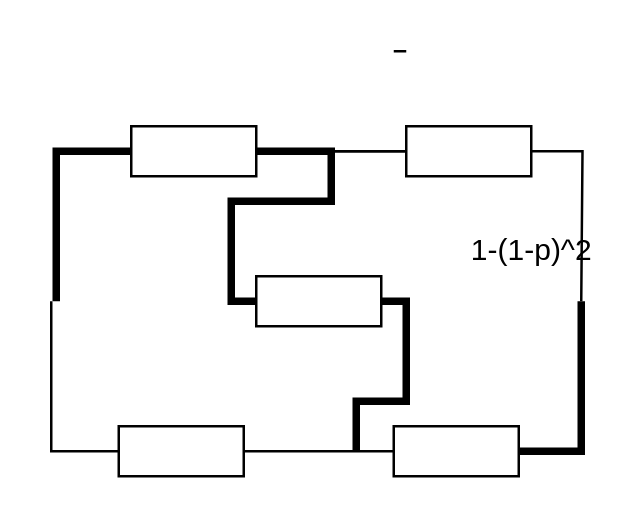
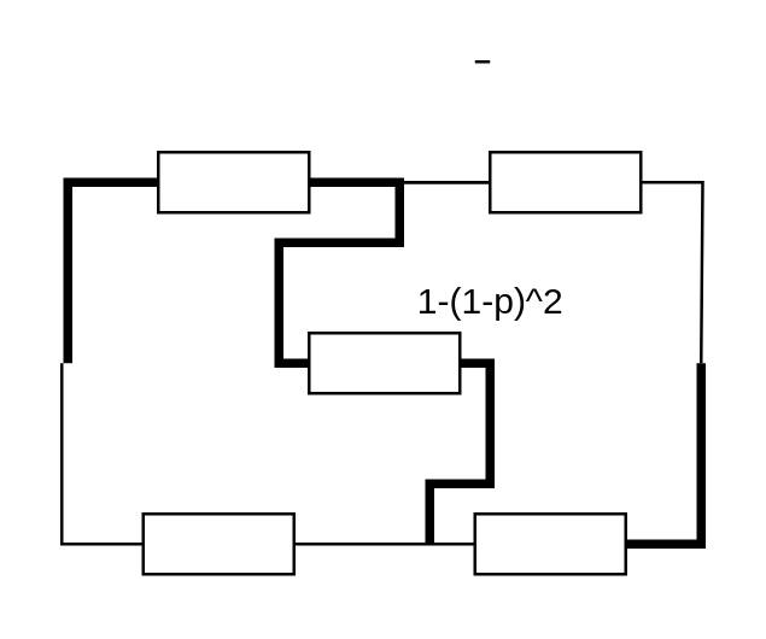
- <mxCell id="17" value="1-(1-p)^2" style="text;html=1;align=center;verticalAlign=middle;resizable=0;points=[];autosize=1;" vertex="1" parent="1"><mxGeometry x="182" y="90" width="60" height="20" as="geometry" /></mxCell>
+ <mxCell id="17" value="1-(1-p)^2" style="text;html=1;align=center;verticalAlign=middle;resizable=0;points=[];autosize=1;" vertex="1" parent="1"><mxGeometry x="132" y="90" width="60" height="20" as="geometry" /></mxCell>
